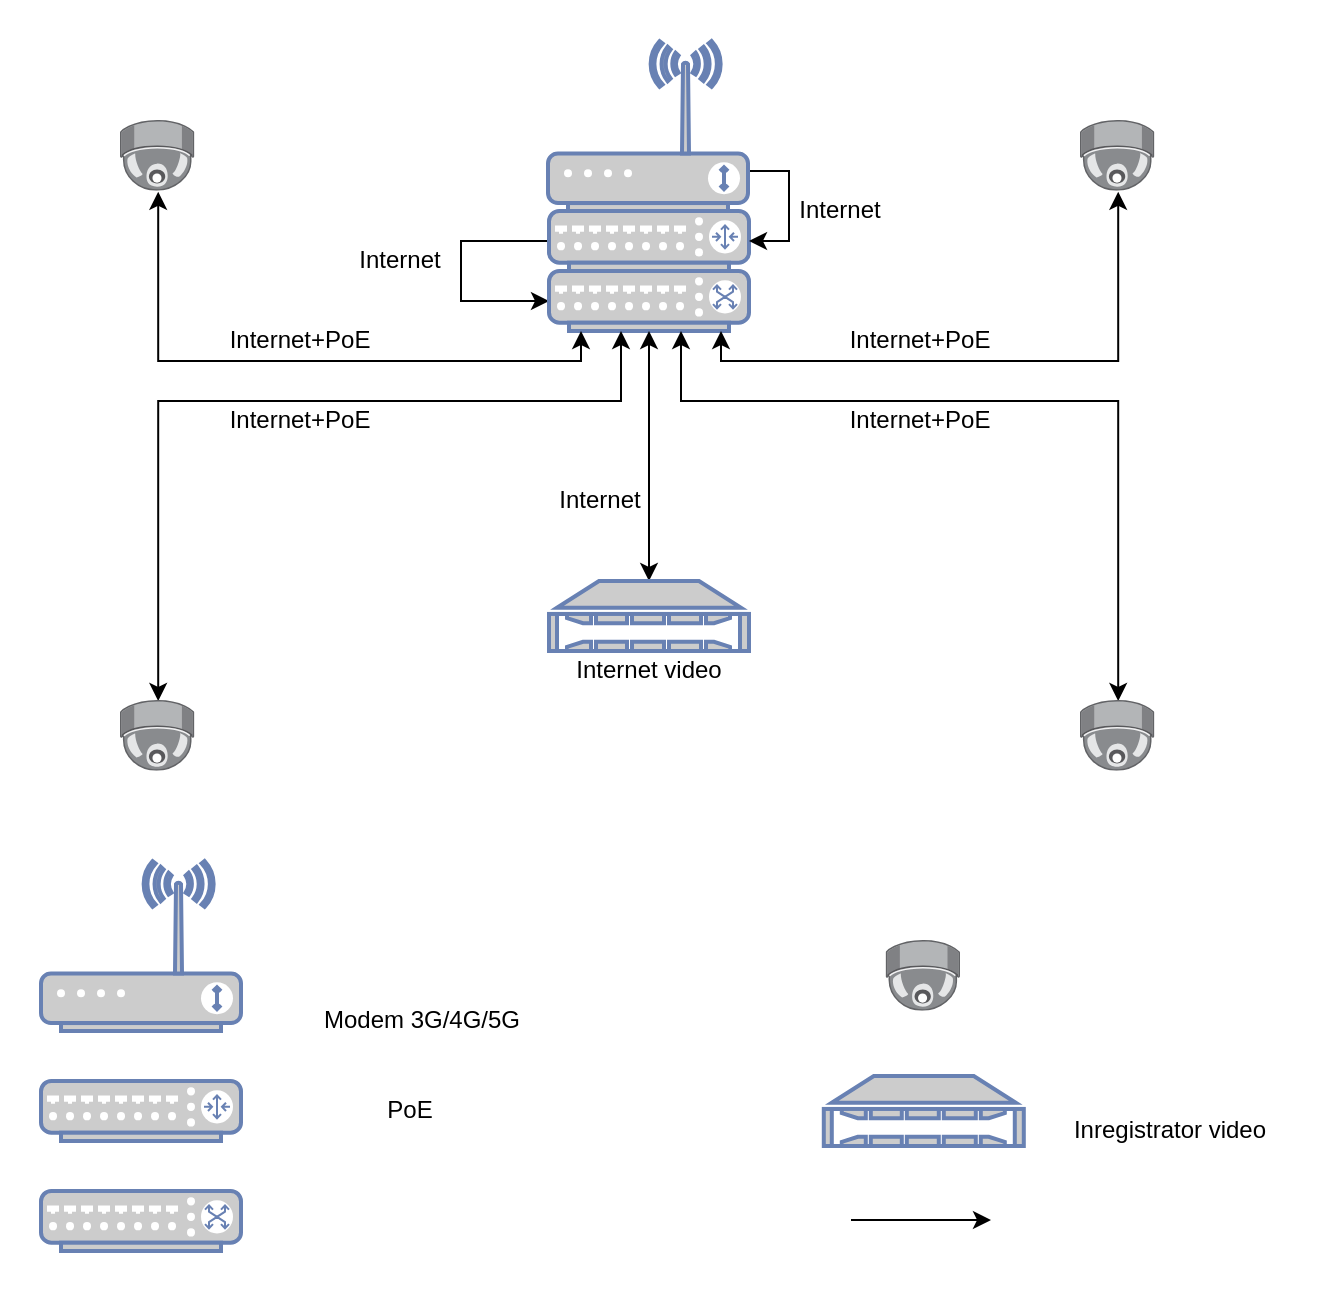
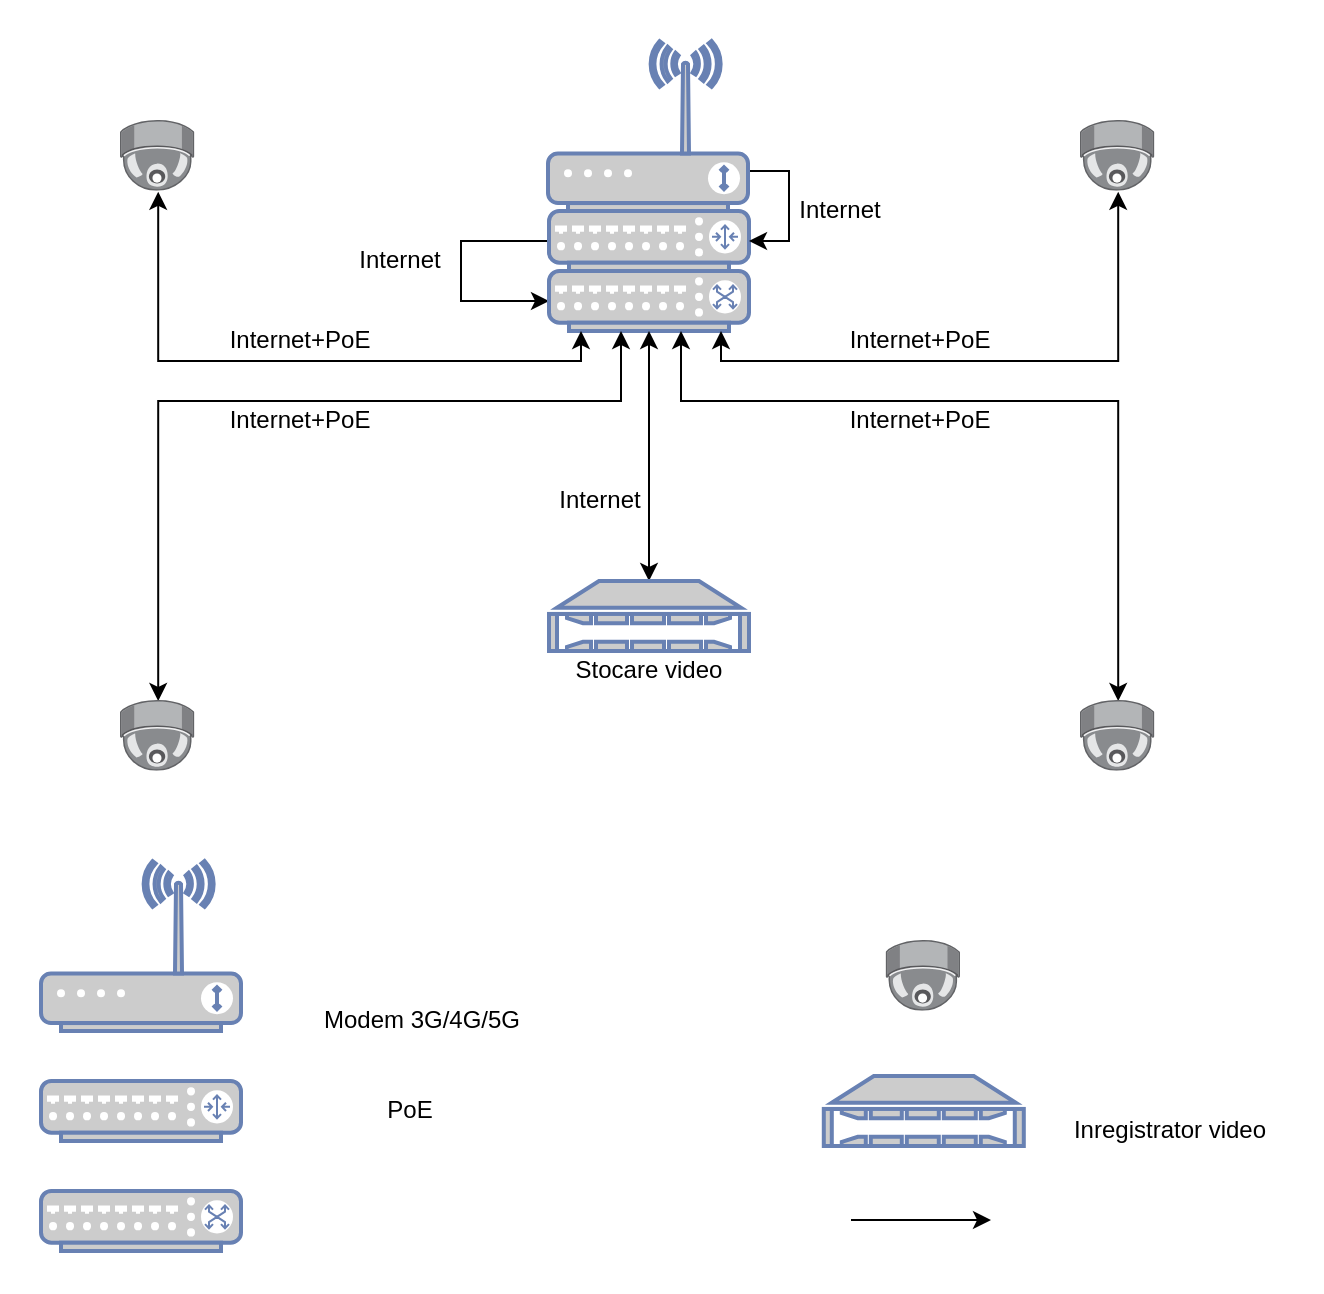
- <mxCell id="19" value="Internet video" style="text;html=1;strokeColor=none;fillColor=none;align=center;verticalAlign=middle;whiteSpace=wrap;rounded=0;" parent="1" vertex="1"><mxGeometry x="265.75" y="330" width="116.5" height="10" as="geometry" /></mxCell>
+ <mxCell id="19" value="Stocare video" style="text;html=1;strokeColor=none;fillColor=none;align=center;verticalAlign=middle;whiteSpace=wrap;rounded=0;" parent="1" vertex="1"><mxGeometry x="265.75" y="330" width="116.5" height="10" as="geometry" /></mxCell>
